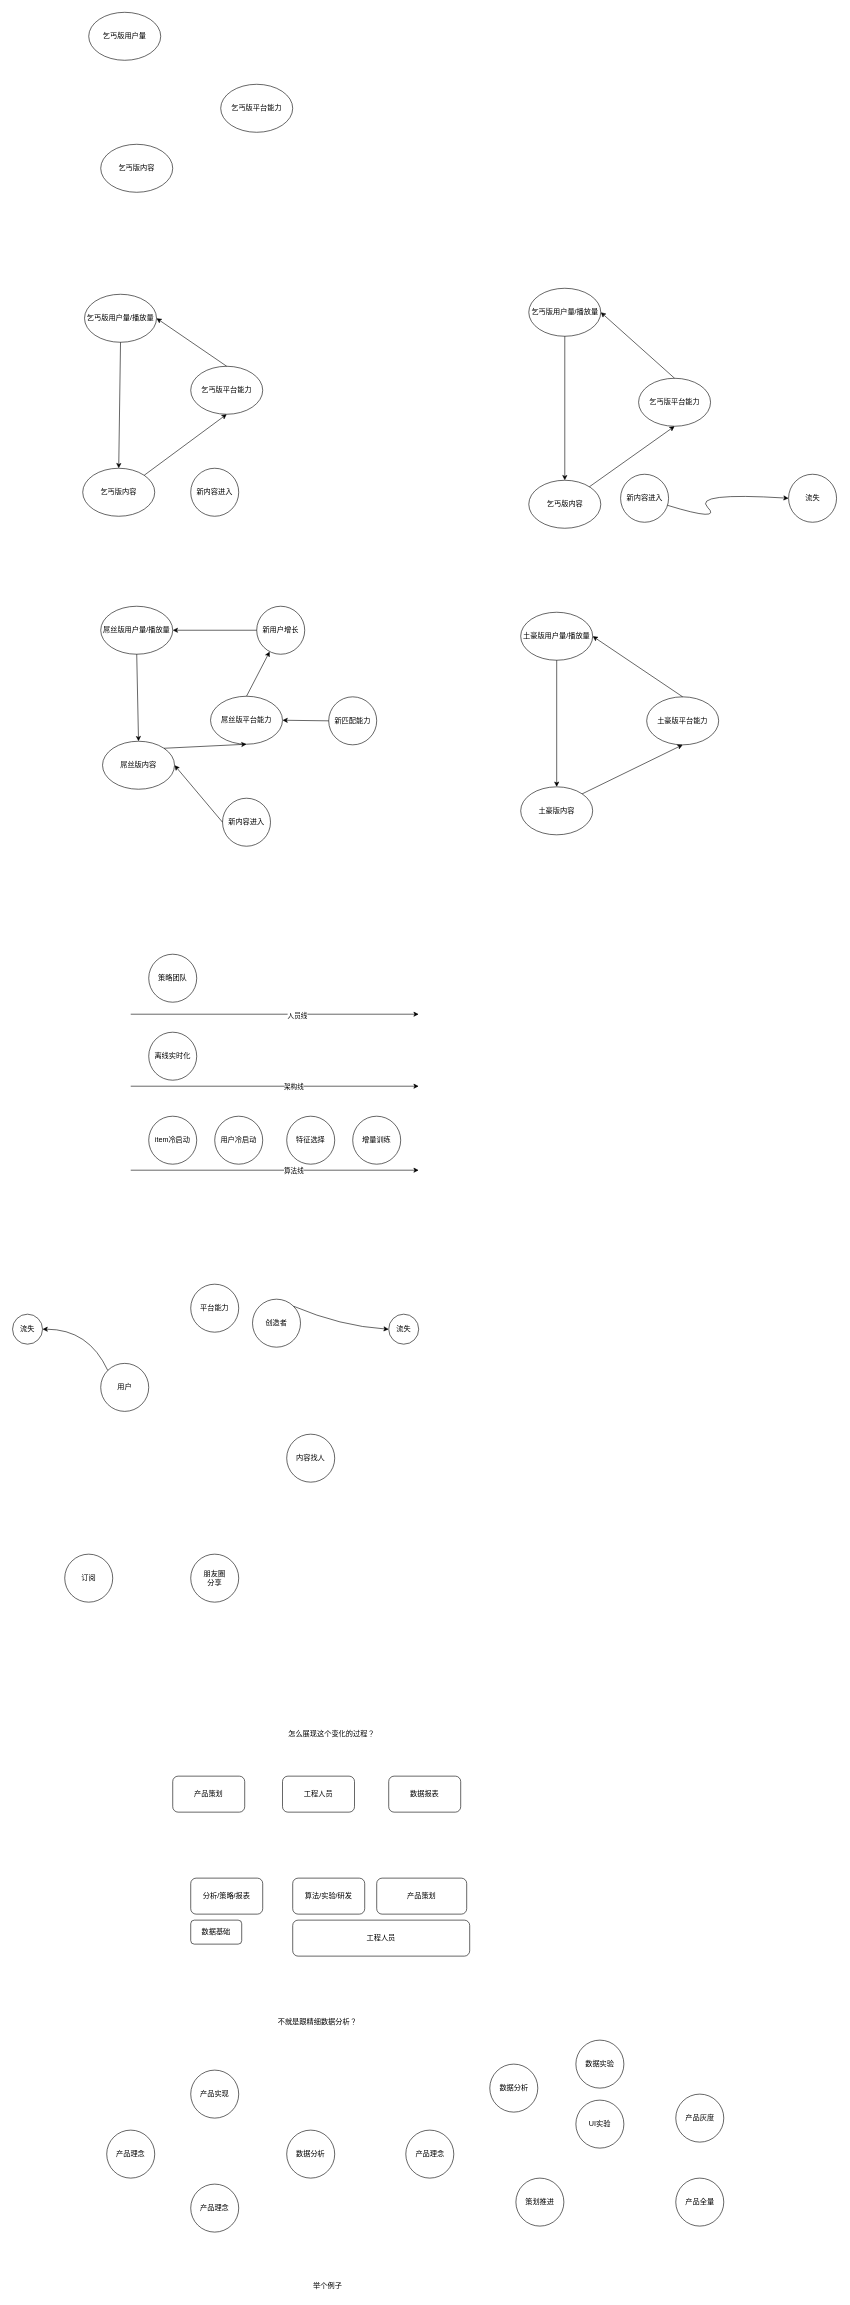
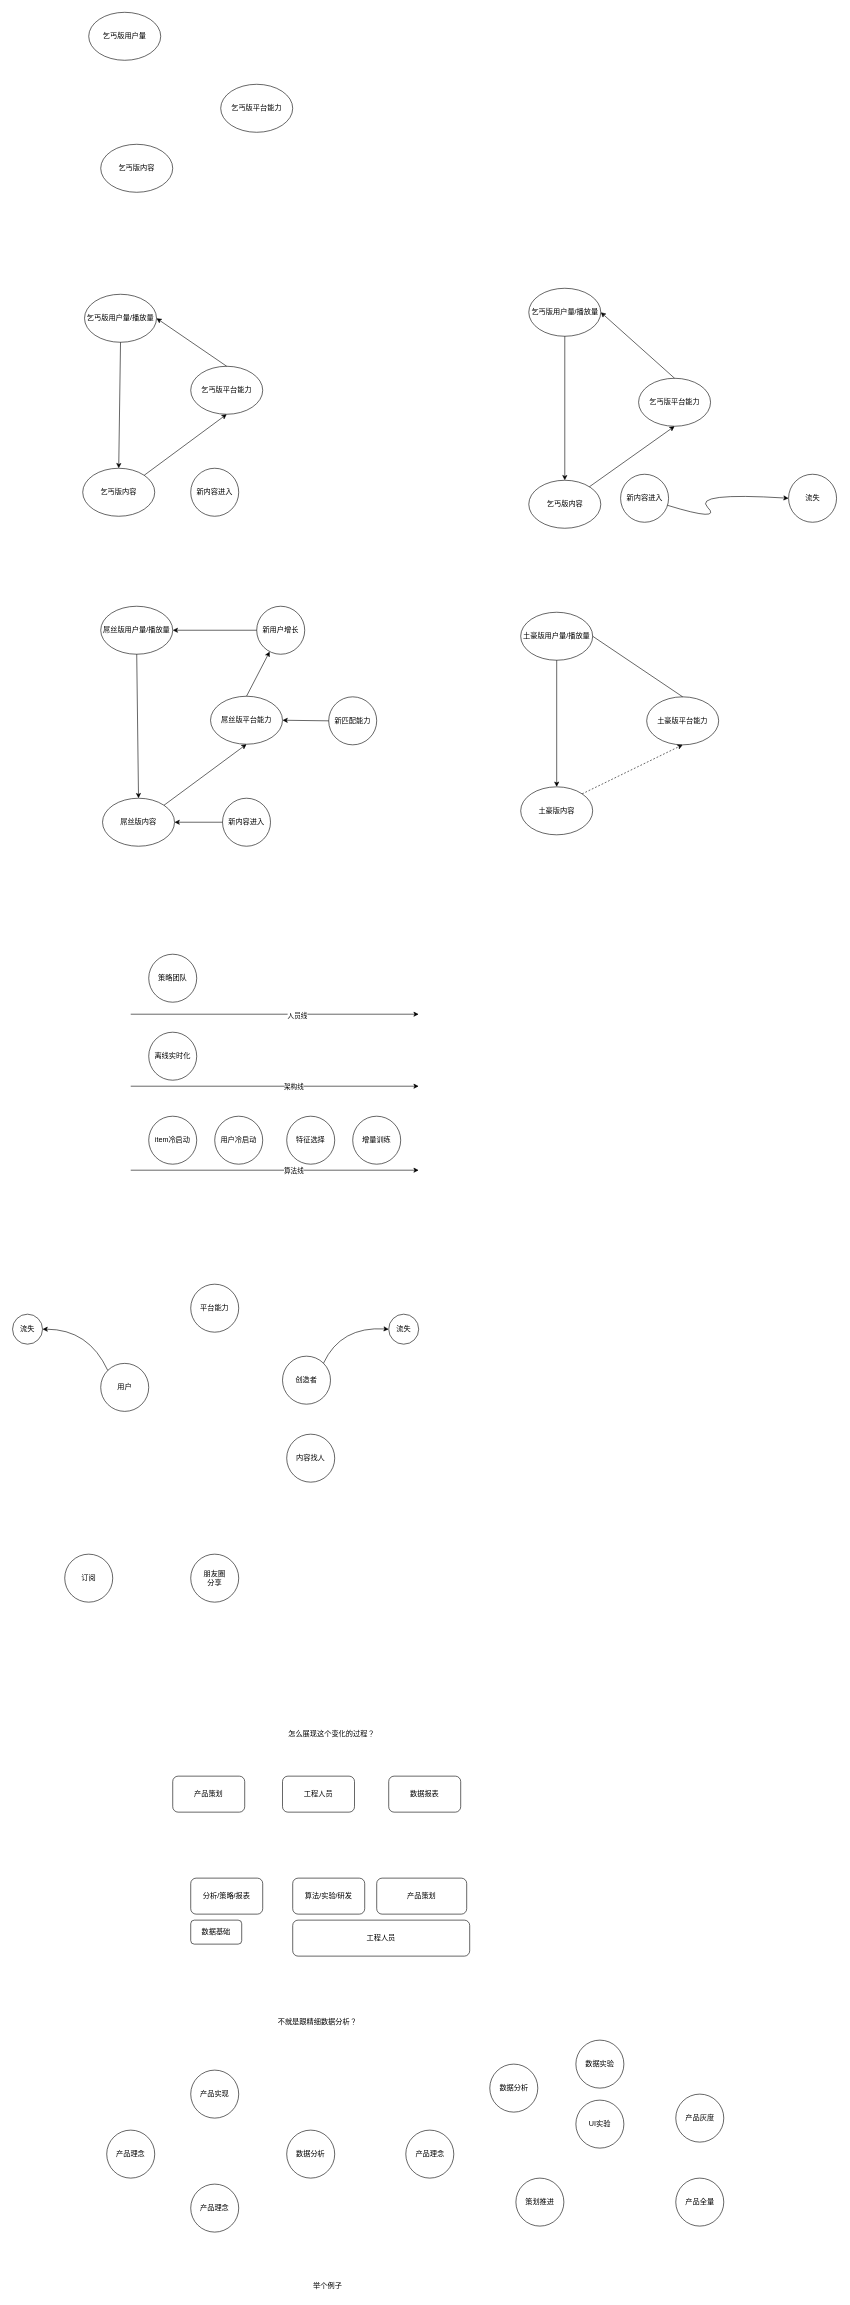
- <mxCell id="32" value="" style="endArrow=classic;html=1;entryX=1;entryY=0.5;entryDx=0;entryDy=0;exitX=0.5;exitY=0;exitDx=0;exitDy=0;" parent="1" source="20" target="19" edge="1"><mxGeometry width="50" height="50" relative="1" as="geometry"><mxPoint x="960" y="1236" as="sourcePoint" /><mxPoint x="837" y="1126" as="targetPoint" /></mxGeometry></mxCell>
+ <mxCell id="32" value="" style="endArrow=none;html=1;entryX=1;entryY=0.5;entryDx=0;entryDy=0;exitX=0.5;exitY=0;exitDx=0;exitDy=0;" parent="1" source="20" target="19" edge="1"><mxGeometry width="50" height="50" relative="1" as="geometry"><mxPoint x="960" y="1236" as="sourcePoint" /><mxPoint x="837" y="1126" as="targetPoint" /></mxGeometry></mxCell>
- <mxCell id="15" value="屌丝版内容" style="ellipse;whiteSpace=wrap;html=1;" parent="1" vertex="1"><mxGeometry x="170" y="1235" width="120" height="80" as="geometry" /></mxCell>
+ <mxCell id="15" value="屌丝版内容" style="ellipse;whiteSpace=wrap;html=1;" parent="1" vertex="1"><mxGeometry x="170" y="1330" width="120" height="80" as="geometry" /></mxCell>
- <mxCell id="31" value="" style="endArrow=classic;html=1;entryX=0.5;entryY=1;entryDx=0;entryDy=0;exitX=1;exitY=0;exitDx=0;exitDy=0;" parent="1" source="21" target="20" edge="1"><mxGeometry width="50" height="50" relative="1" as="geometry"><mxPoint x="757" y="1341" as="sourcePoint" /><mxPoint x="897" y="1221" as="targetPoint" /></mxGeometry></mxCell>
+ <mxCell id="31" value="" style="endArrow=classic;html=1;entryX=0.5;entryY=1;entryDx=0;entryDy=0;exitX=1;exitY=0;exitDx=0;exitDy=0;dashed=1;" parent="1" source="21" target="20" edge="1"><mxGeometry width="50" height="50" relative="1" as="geometry"><mxPoint x="757" y="1341" as="sourcePoint" /><mxPoint x="897" y="1221" as="targetPoint" /></mxGeometry></mxCell>
- <mxCell id="51" value="创造者" style="ellipse;whiteSpace=wrap;html=1;aspect=fixed;" parent="1" vertex="1"><mxGeometry x="420" y="2165" width="80" height="80" as="geometry" /></mxCell>
+ <mxCell id="51" value="创造者" style="ellipse;whiteSpace=wrap;html=1;aspect=fixed;" parent="1" vertex="1"><mxGeometry x="470" y="2260" width="80" height="80" as="geometry" /></mxCell>
